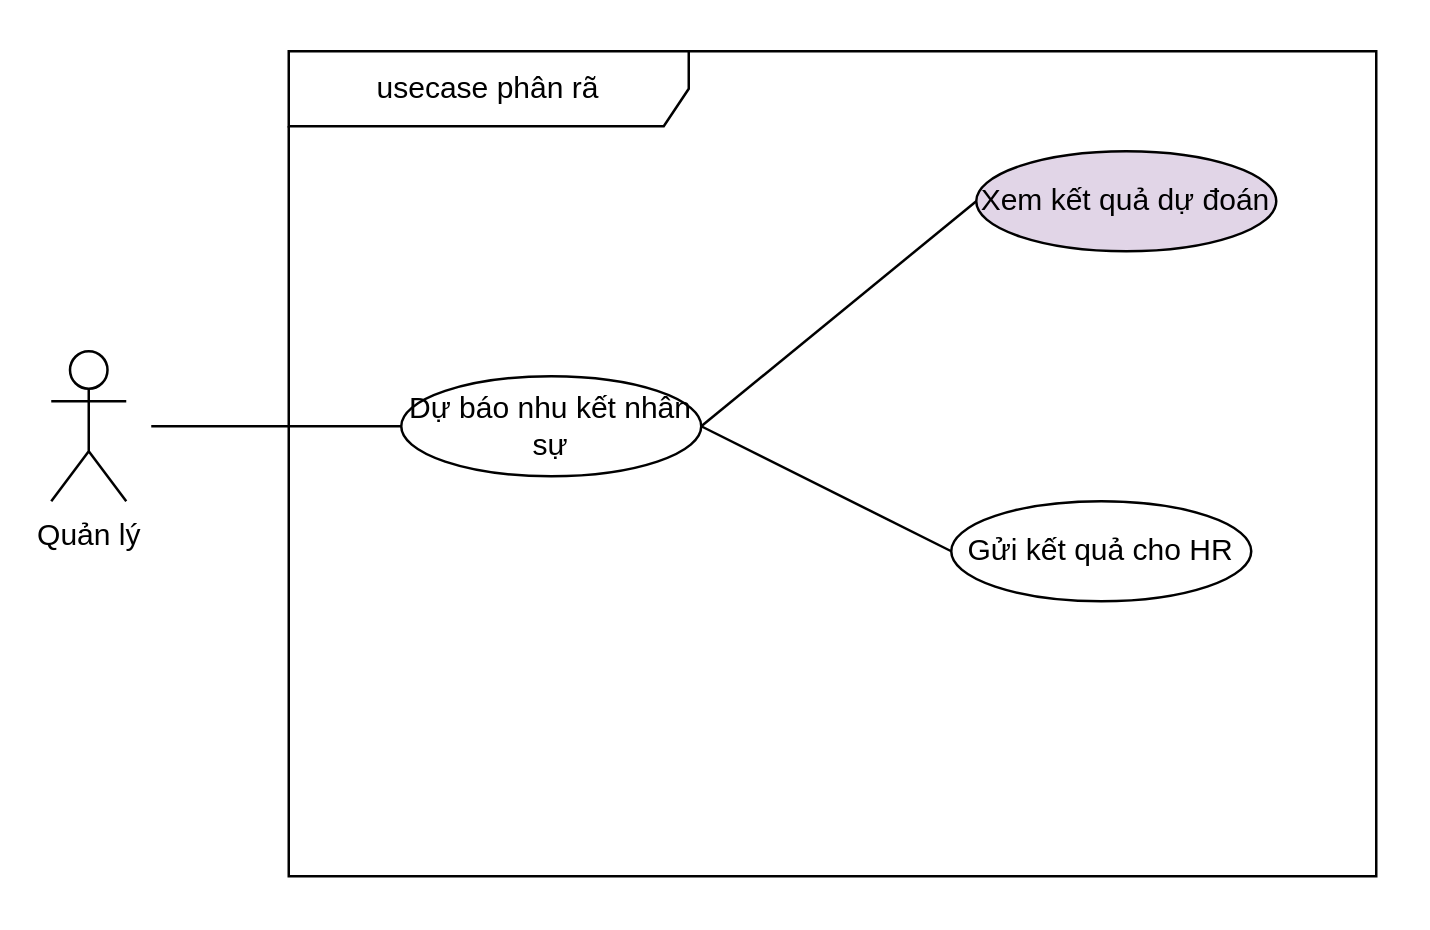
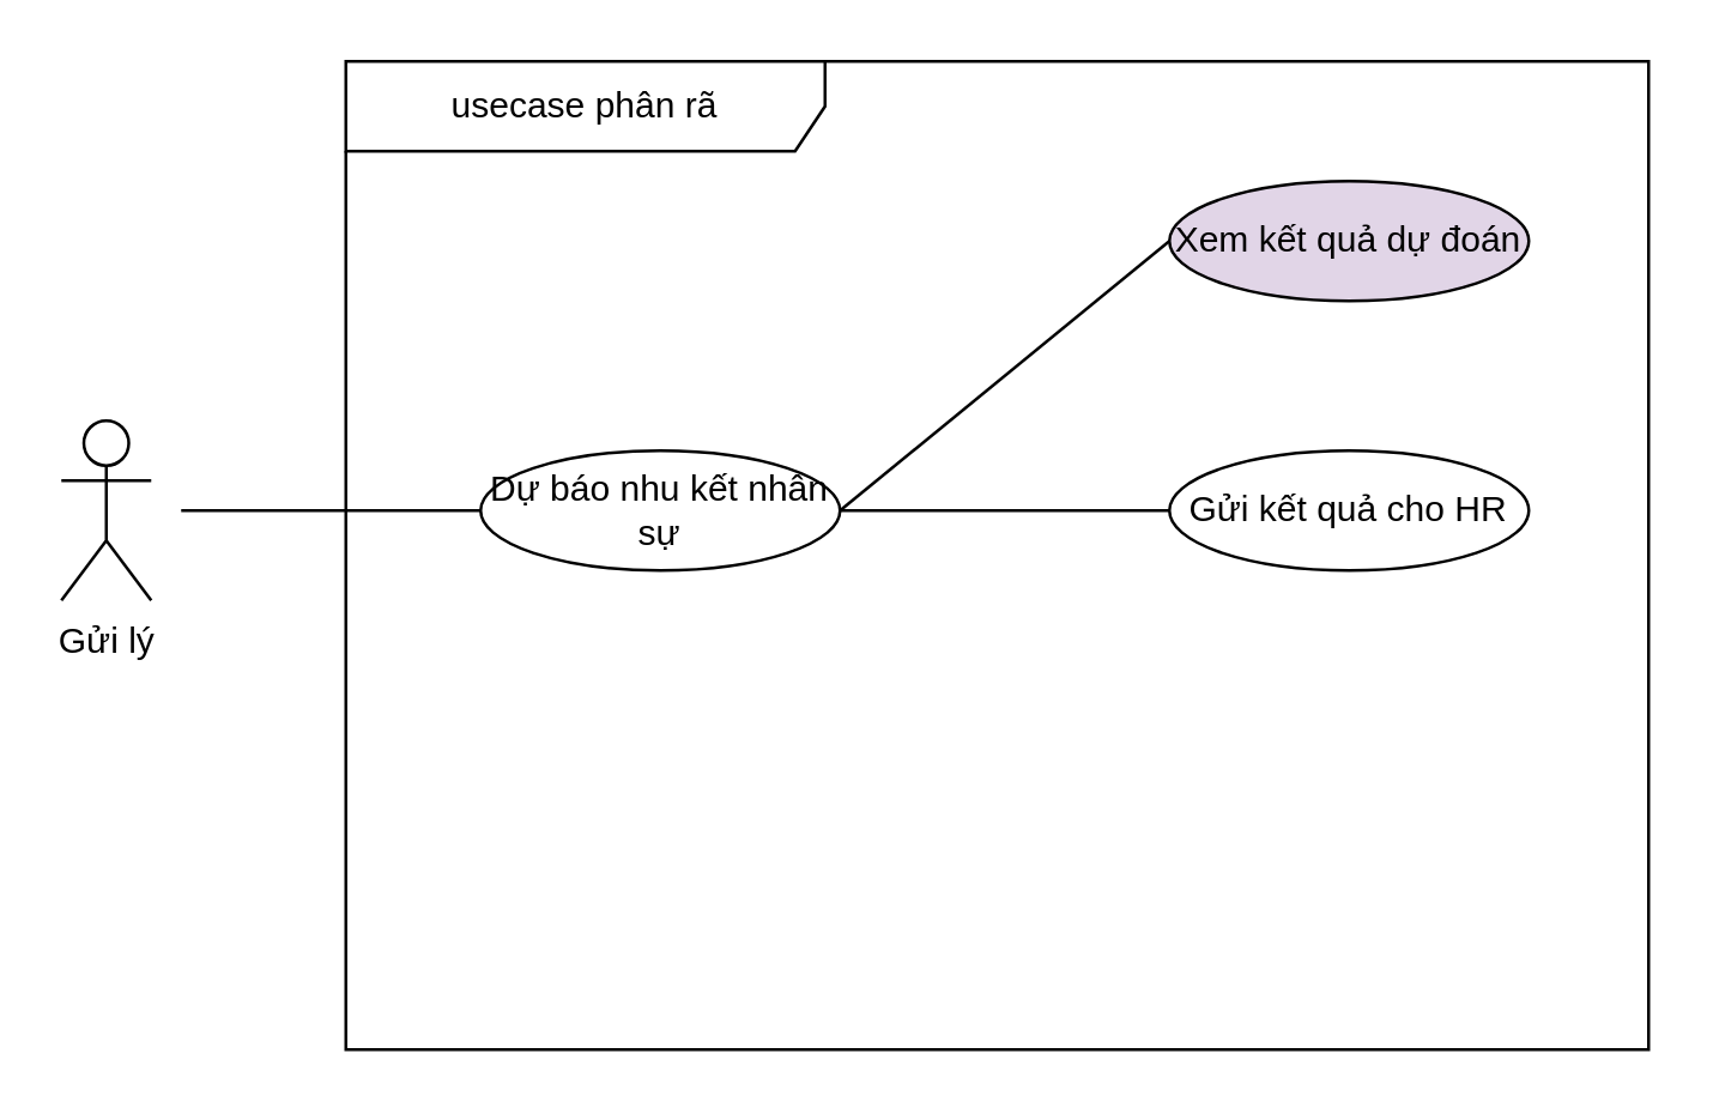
- <mxCell id="8" value="Quản lý" style="shape=umlActor;verticalLabelPosition=bottom;verticalAlign=top;html=1;" vertex="1" parent="1"><mxGeometry x="20" y="140" width="30" height="60" as="geometry" /></mxCell>
+ <mxCell id="8" value="Gửi lý" style="shape=umlActor;verticalLabelPosition=bottom;verticalAlign=top;html=1;" vertex="1" parent="1"><mxGeometry x="20" y="140" width="30" height="60" as="geometry" /></mxCell>
- <mxCell id="7" value="Gửi kết quả cho HR" style="ellipse;whiteSpace=wrap;html=1;" vertex="1" parent="2"><mxGeometry x="265" y="180" width="120" height="40" as="geometry" /></mxCell>
+ <mxCell id="7" value="Gửi kết quả cho HR" style="ellipse;whiteSpace=wrap;html=1;" vertex="1" parent="2"><mxGeometry x="275" y="130" width="120" height="40" as="geometry" /></mxCell>
